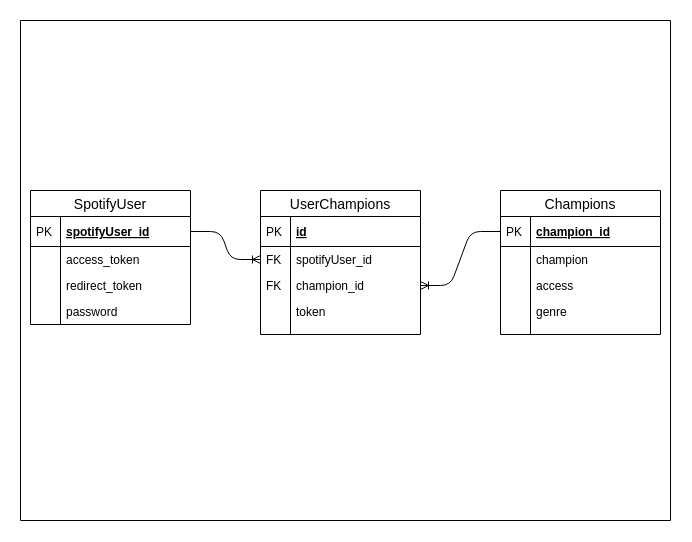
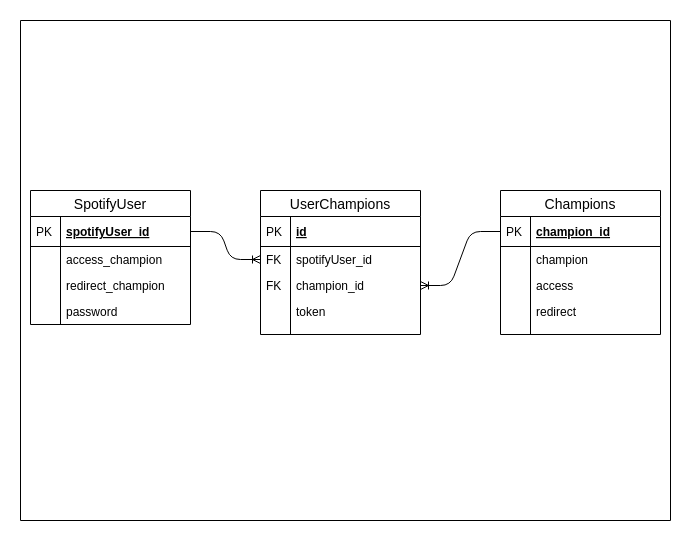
- <mxCell id="19" value="access_token" style="shape=partialRectangle;top=0;left=0;right=0;bottom=0;align=left;verticalAlign=top;fillColor=none;spacingLeft=34;spacingRight=4;overflow=hidden;rotatable=0;points=[[0,0.5],[1,0.5]];portConstraint=eastwest;dropTarget=0;fontSize=12;" parent="16" vertex="1"><mxGeometry y="56" width="160" height="26" as="geometry" /></mxCell>
+ <mxCell id="19" value="access_champion" style="shape=partialRectangle;top=0;left=0;right=0;bottom=0;align=left;verticalAlign=top;fillColor=none;spacingLeft=34;spacingRight=4;overflow=hidden;rotatable=0;points=[[0,0.5],[1,0.5]];portConstraint=eastwest;dropTarget=0;fontSize=12;" parent="16" vertex="1"><mxGeometry y="56" width="160" height="26" as="geometry" /></mxCell>
- <mxCell id="21" value="redirect_token" style="shape=partialRectangle;top=0;left=0;right=0;bottom=0;align=left;verticalAlign=top;fillColor=none;spacingLeft=34;spacingRight=4;overflow=hidden;rotatable=0;points=[[0,0.5],[1,0.5]];portConstraint=eastwest;dropTarget=0;fontSize=12;" vertex="1" parent="16"><mxGeometry y="82" width="160" height="26" as="geometry" /></mxCell>
+ <mxCell id="21" value="redirect_champion" style="shape=partialRectangle;top=0;left=0;right=0;bottom=0;align=left;verticalAlign=top;fillColor=none;spacingLeft=34;spacingRight=4;overflow=hidden;rotatable=0;points=[[0,0.5],[1,0.5]];portConstraint=eastwest;dropTarget=0;fontSize=12;" vertex="1" parent="16"><mxGeometry y="82" width="160" height="26" as="geometry" /></mxCell>
- <mxCell id="10" value="genre" style="shape=partialRectangle;top=0;left=0;right=0;bottom=0;align=left;verticalAlign=top;fillColor=none;spacingLeft=34;spacingRight=4;overflow=hidden;rotatable=0;points=[[0,0.5],[1,0.5]];portConstraint=eastwest;dropTarget=0;fontSize=12;" parent="3" vertex="1"><mxGeometry y="108" width="160" height="26" as="geometry" /></mxCell>
+ <mxCell id="10" value="redirect" style="shape=partialRectangle;top=0;left=0;right=0;bottom=0;align=left;verticalAlign=top;fillColor=none;spacingLeft=34;spacingRight=4;overflow=hidden;rotatable=0;points=[[0,0.5],[1,0.5]];portConstraint=eastwest;dropTarget=0;fontSize=12;" parent="3" vertex="1"><mxGeometry y="108" width="160" height="26" as="geometry" /></mxCell>
